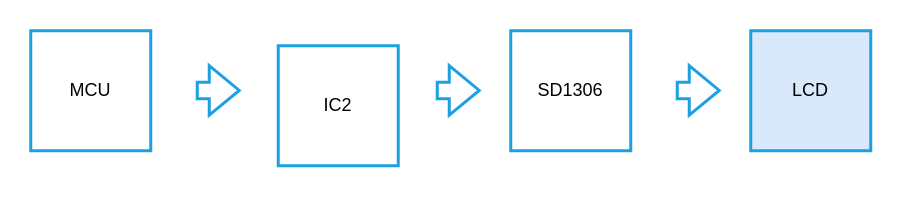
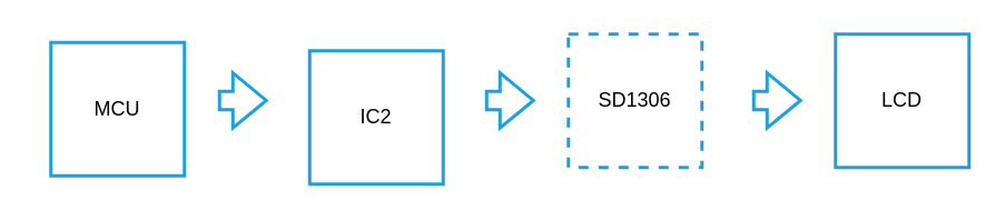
- <mxCell id="2" value="MCU" style="whiteSpace=wrap;html=1;aspect=fixed;strokeWidth=2;strokeColor=#1BA1E2;" vertex="1" parent="1"><mxGeometry x="20" y="20" width="80" height="80" as="geometry" /></mxCell>
+ <mxCell id="2" value="MCU" style="whiteSpace=wrap;html=1;aspect=fixed;strokeWidth=2;strokeColor=#1BA1E2;" vertex="1" parent="1"><mxGeometry x="30" y="25" width="80" height="80" as="geometry" /></mxCell>
- <mxCell id="7" value="SD1306" style="whiteSpace=wrap;html=1;aspect=fixed;strokeWidth=2;strokeColor=#1BA1E2;" vertex="1" parent="1"><mxGeometry x="340" y="20" width="80" height="80" as="geometry" /></mxCell>
+ <mxCell id="7" value="SD1306" style="whiteSpace=wrap;html=1;aspect=fixed;strokeWidth=2;strokeColor=#1BA1E2;dashed=1;" vertex="1" parent="1"><mxGeometry x="340" y="20" width="80" height="80" as="geometry" /></mxCell>
- <mxCell id="8" value="LCD" style="whiteSpace=wrap;html=1;aspect=fixed;strokeWidth=2;strokeColor=#1BA1E2;fillColor=#dae8fc;" vertex="1" parent="1"><mxGeometry x="500" y="20" width="80" height="80" as="geometry" /></mxCell>
+ <mxCell id="8" value="LCD" style="whiteSpace=wrap;html=1;aspect=fixed;strokeWidth=2;strokeColor=#1BA1E2;" vertex="1" parent="1"><mxGeometry x="500" y="20" width="80" height="80" as="geometry" /></mxCell>
